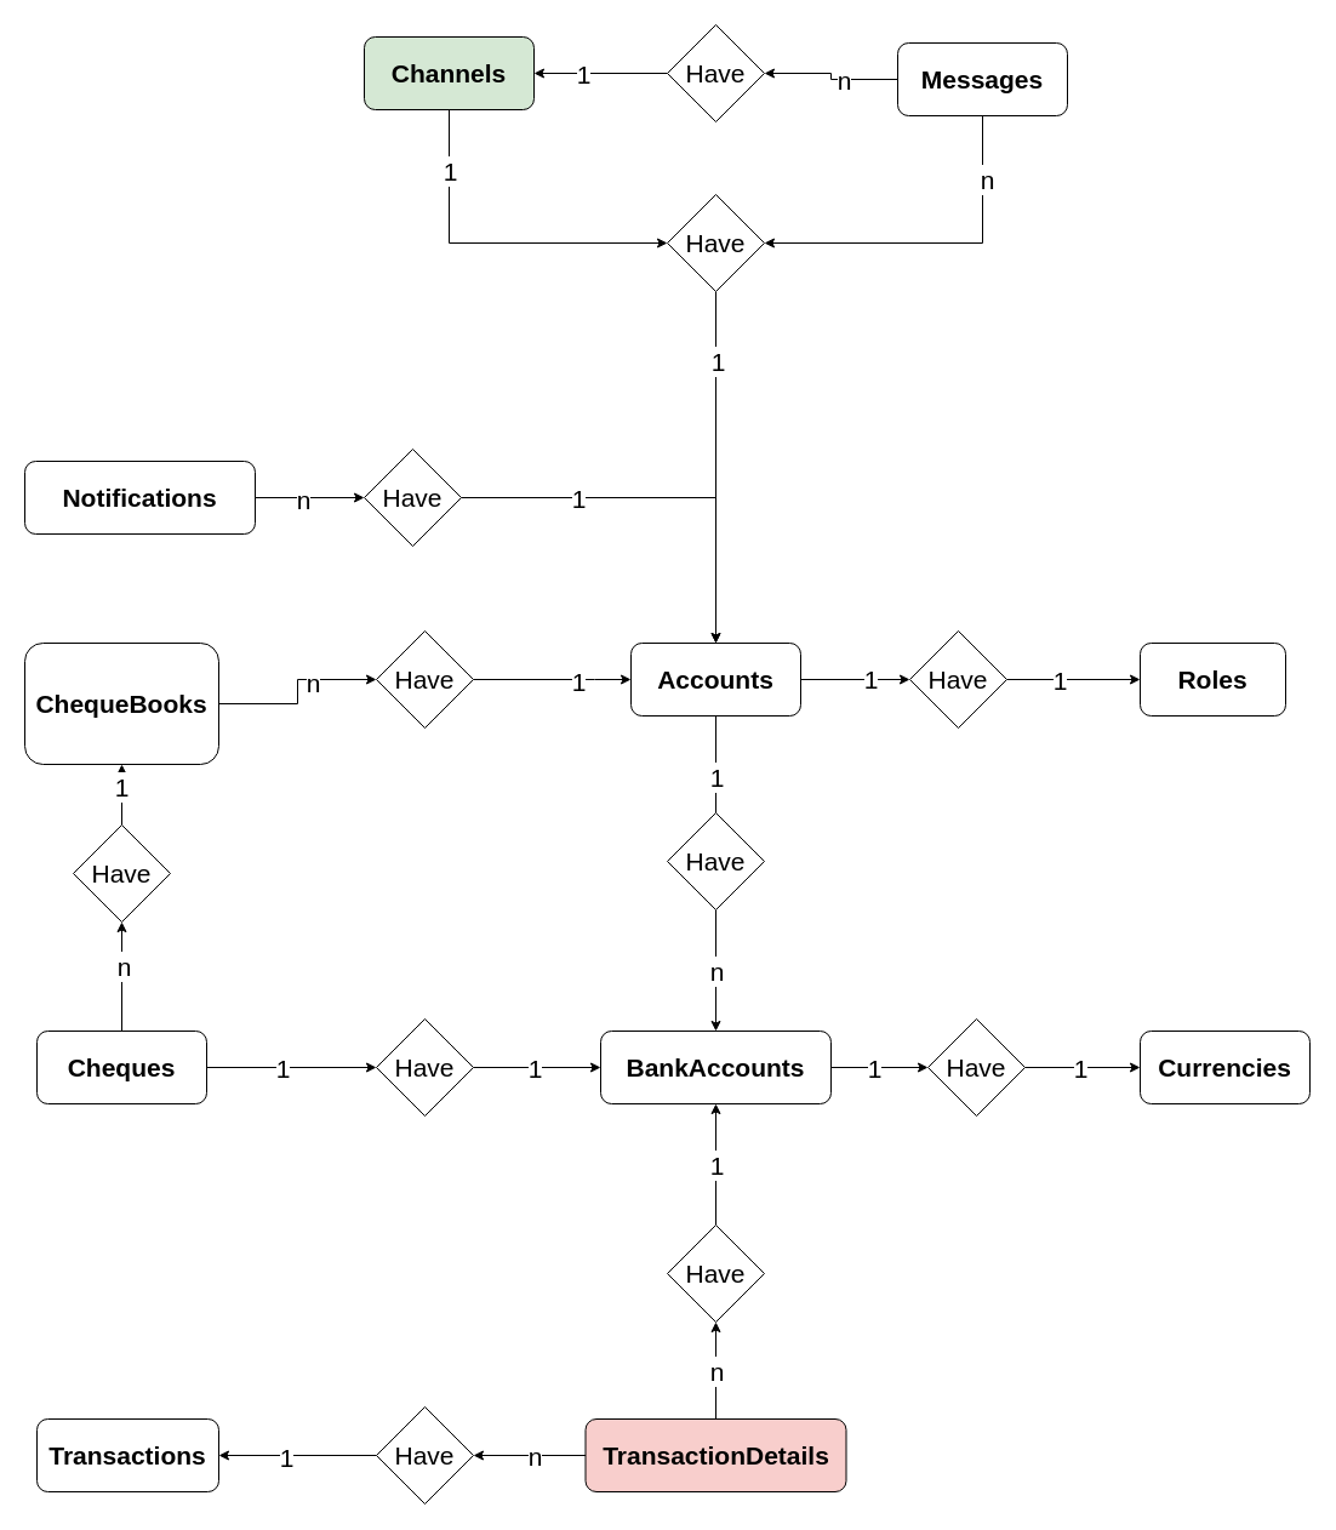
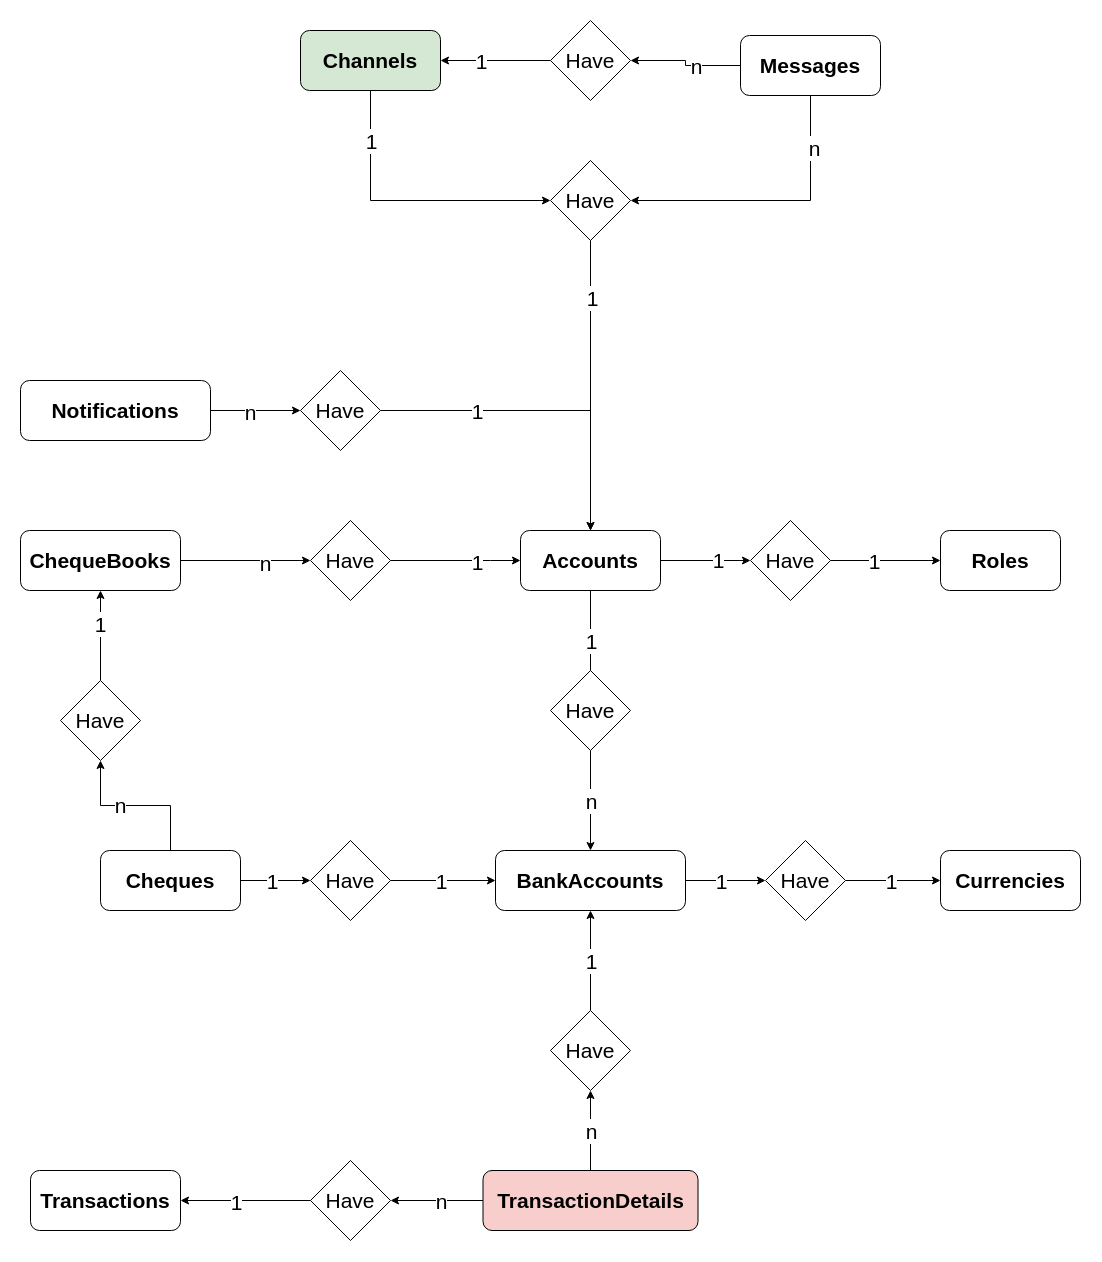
- <mxCell id="44" value="&lt;span style=&quot;font-weight: 700 ; font-size: 21px&quot;&gt;ChequeBooks&lt;br&gt;&lt;/span&gt;" style="rounded=1;whiteSpace=wrap;html=1;fontSize=21;" parent="1" vertex="1"><mxGeometry x="20" y="530" width="160" height="100" as="geometry" /></mxCell>
+ <mxCell id="44" value="&lt;span style=&quot;font-weight: 700 ; font-size: 21px&quot;&gt;ChequeBooks&lt;br&gt;&lt;/span&gt;" style="rounded=1;whiteSpace=wrap;html=1;fontSize=21;" parent="1" vertex="1"><mxGeometry x="20" y="530" width="160" height="60" as="geometry" /></mxCell>
- <mxCell id="41" value="&lt;span style=&quot;font-weight: 700 ; font-size: 21px&quot;&gt;Cheques&lt;br&gt;&lt;/span&gt;" style="rounded=1;whiteSpace=wrap;html=1;fontSize=21;" parent="1" vertex="1"><mxGeometry x="30" y="850" width="140" height="60" as="geometry" /></mxCell>
+ <mxCell id="41" value="&lt;span style=&quot;font-weight: 700 ; font-size: 21px&quot;&gt;Cheques&lt;br&gt;&lt;/span&gt;" style="rounded=1;whiteSpace=wrap;html=1;fontSize=21;" parent="1" vertex="1"><mxGeometry x="100" y="850" width="140" height="60" as="geometry" /></mxCell>
